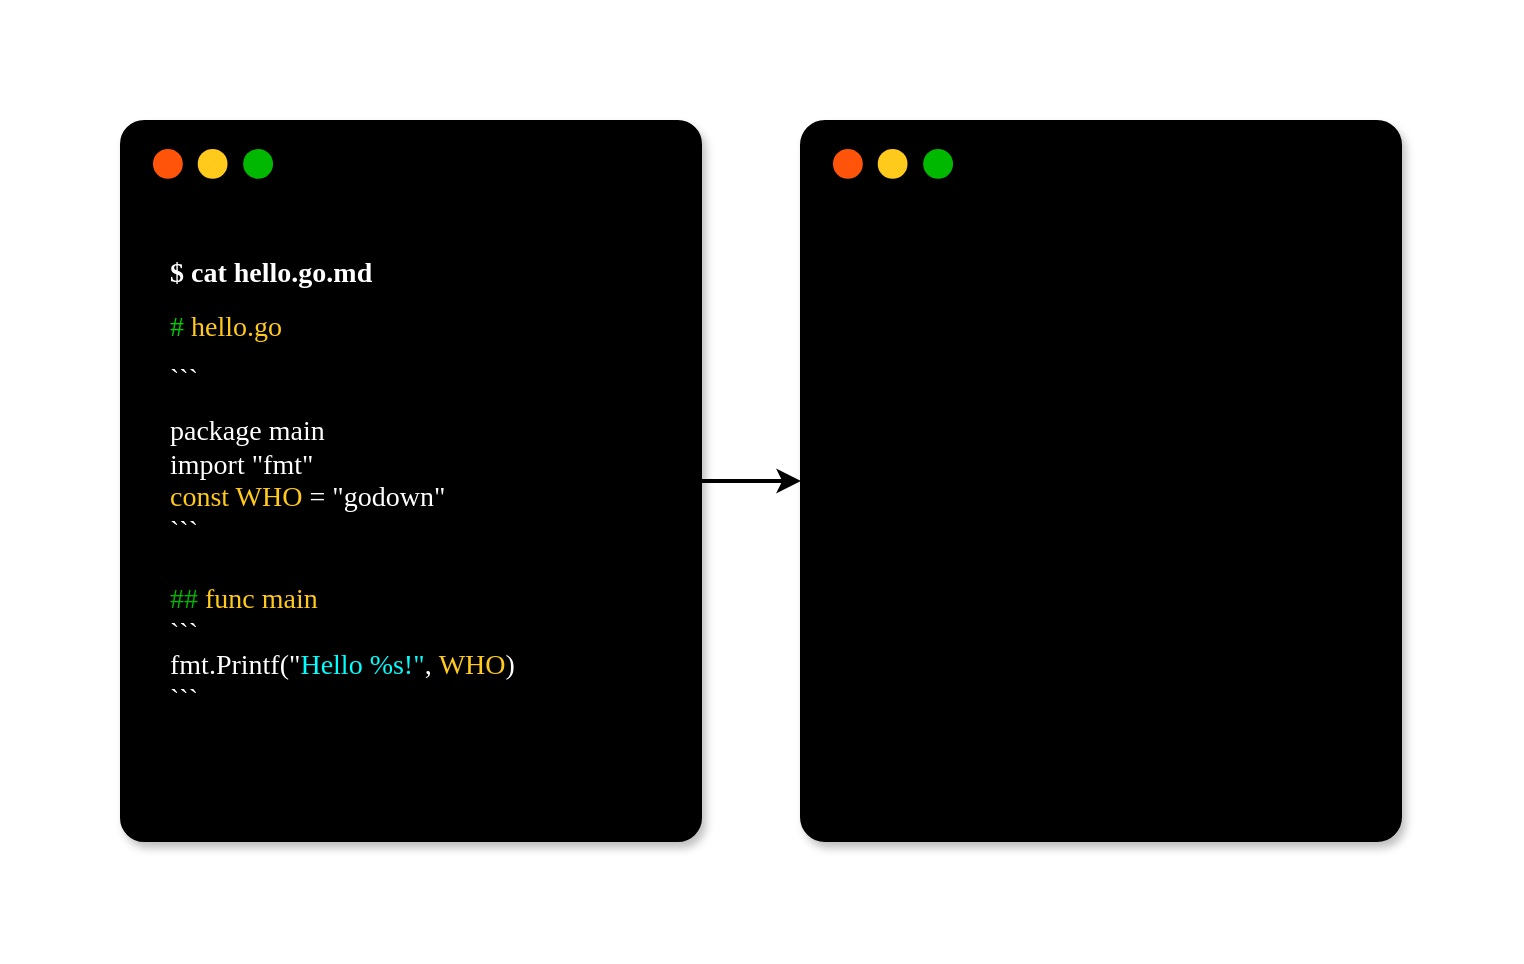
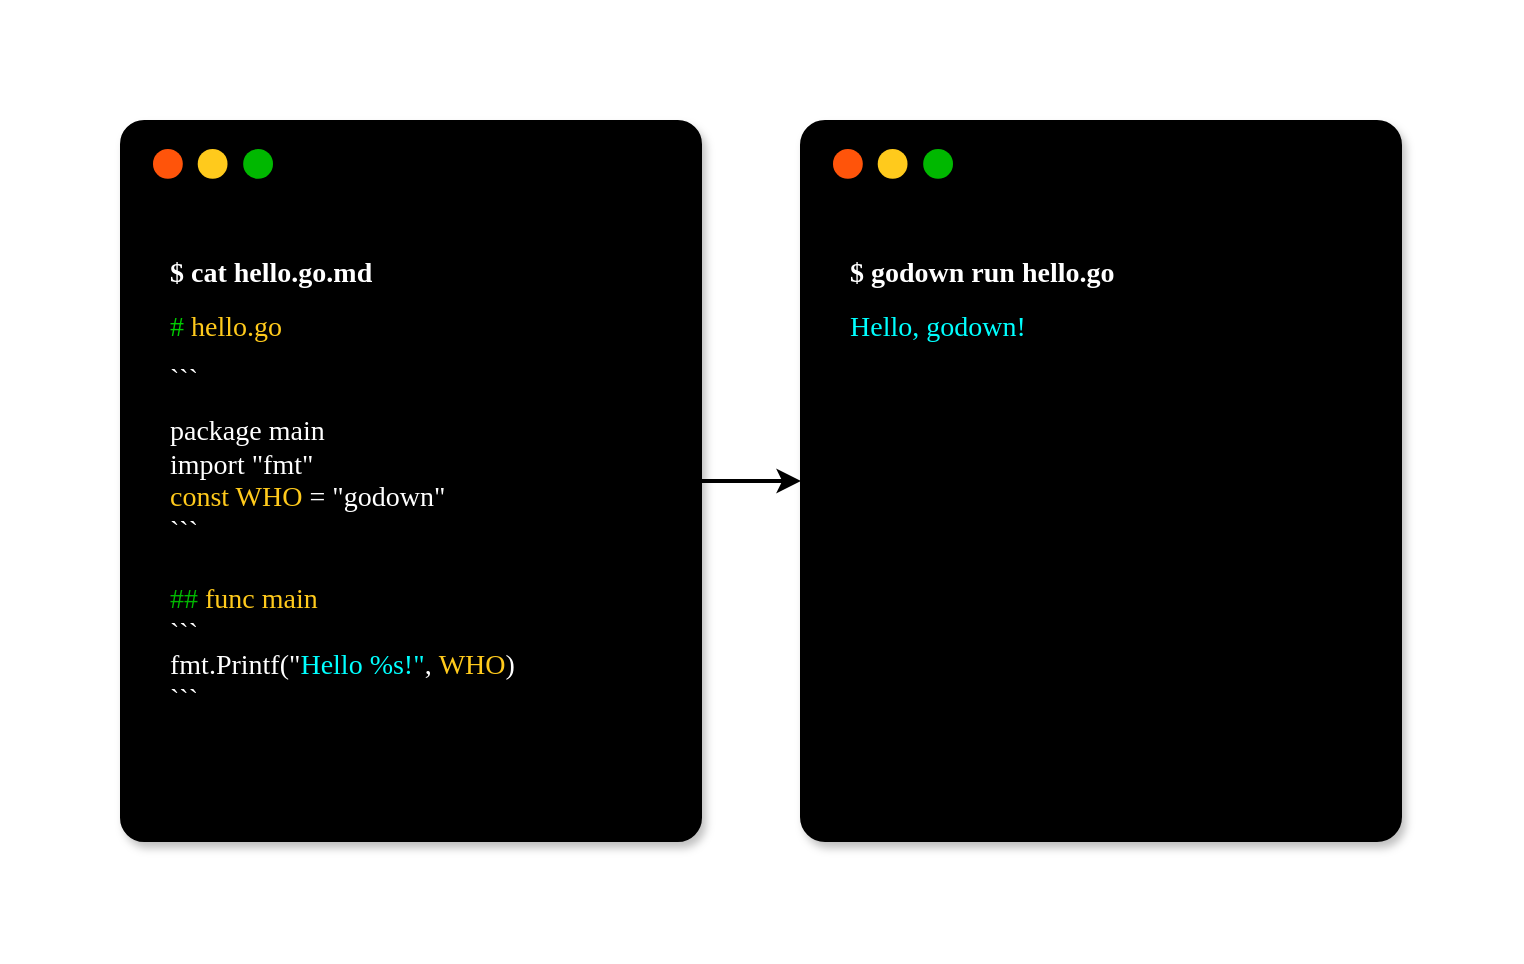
+ <mxCell id="15" value="&lt;h1 style=&quot;font-size: 14px&quot;&gt;$ godown run hello.go&lt;/h1&gt;&lt;div&gt;&lt;font color=&quot;#00ffff&quot;&gt;Hello, godown!&lt;/font&gt;&lt;/div&gt;&lt;div&gt;&lt;br&gt;&lt;/div&gt;&lt;div&gt;&lt;br&gt;&lt;/div&gt;" style="text;html=1;strokeColor=none;fillColor=none;spacing=5;spacingTop=-20;whiteSpace=wrap;overflow=hidden;rounded=0;shadow=0;glass=0;sketch=0;fontFamily=JetBrains Mono;fontSize=14;fontColor=#FFFFFF;labelBackgroundColor=#000000;" parent="1" vertex="1"><mxGeometry x="420" y="130" width="260" height="240" as="geometry" /></mxCell>
